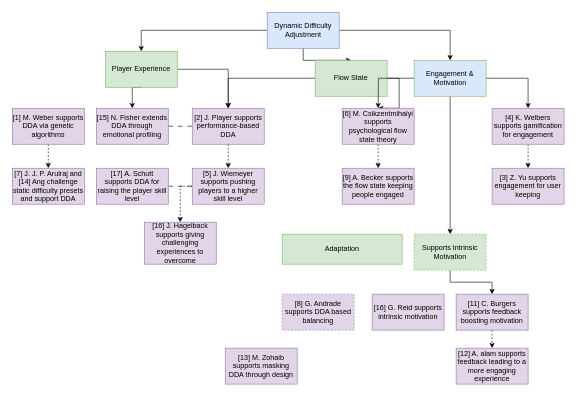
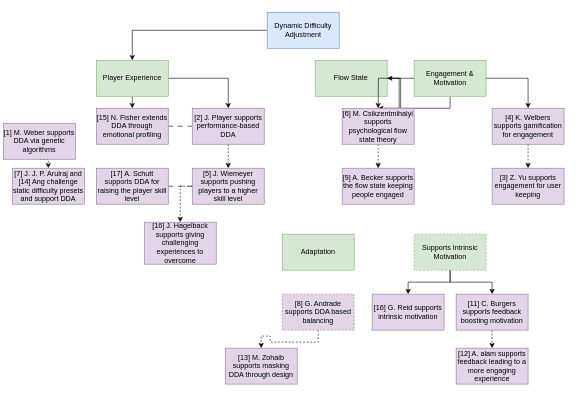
- <mxCell id="4" value="" style="edgeStyle=orthogonalEdgeStyle;rounded=0;orthogonalLoop=1;jettySize=auto;html=1;" edge="1" parent="1" source="5" target="15"><mxGeometry relative="1" as="geometry" /></mxCell>
- <mxCell id="2" value="" style="edgeStyle=orthogonalEdgeStyle;rounded=0;orthogonalLoop=1;jettySize=auto;html=1;" edge="1" parent="1" source="5" target="11"><mxGeometry relative="1" as="geometry" /></mxCell>
- <mxCell id="8" value="Player Experience" style="rounded=0;whiteSpace=wrap;html=1;fillColor=#d5e8d4;strokeColor=#82b366;" vertex="1" parent="1"><mxGeometry x="175" y="85" width="120" height="60" as="geometry" /></mxCell>
+ <mxCell id="8" value="Player Experience" style="rounded=0;whiteSpace=wrap;html=1;fillColor=#d5e8d4;strokeColor=#82b366;" vertex="1" parent="1"><mxGeometry x="160" y="100" width="120" height="60" as="geometry" /></mxCell>
- <mxCell id="10" style="edgeStyle=orthogonalEdgeStyle;rounded=0;orthogonalLoop=1;jettySize=auto;html=1;exitX=0;exitY=0.5;exitDx=0;exitDy=0;entryX=0.5;entryY=0;entryDx=0;entryDy=0;" edge="1" parent="1" source="11" target="26"><mxGeometry relative="1" as="geometry" /></mxCell>
- <mxCell id="15" value="Engagement &amp;amp; Motivation" style="whiteSpace=wrap;html=1;rounded=0;fillColor=#dae8fc;strokeColor=#82b366;" vertex="1" parent="1"><mxGeometry x="690" y="100" width="120" height="60" as="geometry" /></mxCell>
+ <mxCell id="15" value="Engagement &amp;amp; Motivation" style="whiteSpace=wrap;html=1;rounded=0;fillColor=#d5e8d4;strokeColor=#82b366;" vertex="1" parent="1"><mxGeometry x="690" y="100" width="120" height="60" as="geometry" /></mxCell>
- <mxCell id="19" value="[1] M. Weber supports DDA via genetic algorithms" style="whiteSpace=wrap;html=1;fillColor=#e1d5e7;strokeColor=#9673a6;" vertex="1" parent="1"><mxGeometry x="20" y="180" width="120" height="60" as="geometry" /></mxCell>
+ <mxCell id="19" value="[1] M. Weber supports DDA via genetic algorithms" style="whiteSpace=wrap;html=1;fillColor=#e1d5e7;strokeColor=#9673a6;" vertex="1" parent="1"><mxGeometry x="5" y="205" width="120" height="60" as="geometry" /></mxCell>
- <mxCell id="14" style="edgeStyle=orthogonalEdgeStyle;rounded=0;orthogonalLoop=1;jettySize=auto;html=1;exitX=0.5;exitY=1;exitDx=0;exitDy=0;entryX=0.5;entryY=0;entryDx=0;entryDy=0;" edge="1" parent="1" source="15" target="29"><mxGeometry relative="1" as="geometry" /></mxCell>
+ <mxCell id="14" style="edgeStyle=orthogonalEdgeStyle;rounded=0;orthogonalLoop=1;jettySize=auto;html=1;exitX=0.5;exitY=1;exitDx=0;exitDy=0;" edge="1" parent="1" source="15" target="11"><mxGeometry relative="1" as="geometry" /></mxCell>
- <mxCell id="33" value="Adaptation" style="whiteSpace=wrap;html=1;fillColor=#d5e8d4;strokeColor=#82b366;" vertex="1" parent="1"><mxGeometry x="470" y="390" width="200" height="50" as="geometry" /></mxCell>
+ <mxCell id="33" value="Adaptation" style="whiteSpace=wrap;html=1;fillColor=#d5e8d4;strokeColor=#82b366;" vertex="1" parent="1"><mxGeometry x="470" y="390" width="120" height="60" as="geometry" /></mxCell>
+ <mxCell id="27" value="" style="edgeStyle=orthogonalEdgeStyle;rounded=0;orthogonalLoop=1;jettySize=auto;html=1;" edge="1" parent="1" source="29" target="30"><mxGeometry relative="1" as="geometry" /></mxCell>
+ <mxCell id="34" style="edgeStyle=orthogonalEdgeStyle;rounded=0;orthogonalLoop=1;jettySize=auto;html=1;exitX=0.5;exitY=1;exitDx=0;exitDy=0;entryX=0.5;entryY=0;entryDx=0;entryDy=0;dashed=1;" edge="1" parent="1" source="35" target="36"><mxGeometry relative="1" as="geometry" /></mxCell>
